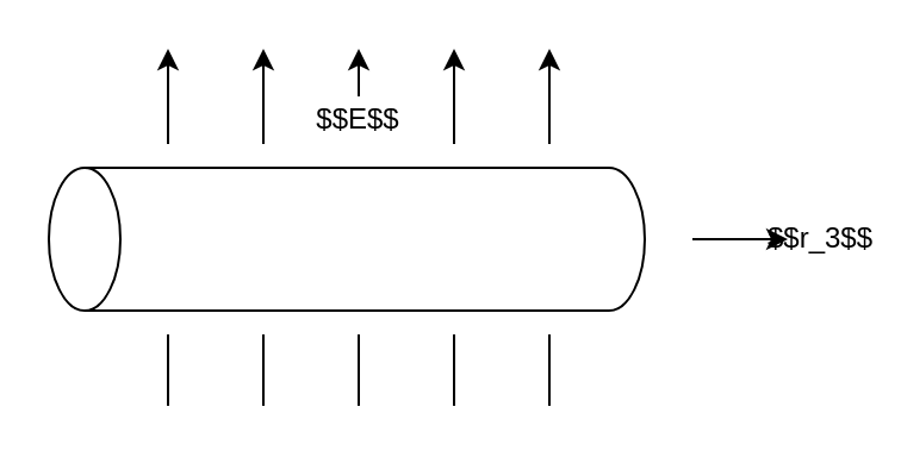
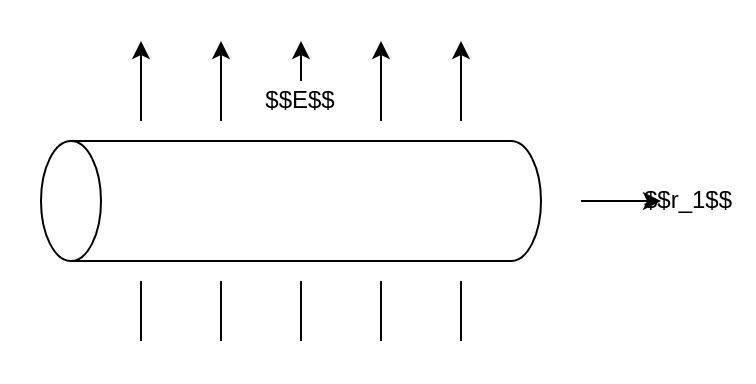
- <mxCell id="4" value="$$r_3$$" style="text;html=1;strokeColor=none;fillColor=none;align=center;verticalAlign=middle;whiteSpace=wrap;rounded=0;" vertex="1" parent="1"><mxGeometry x="332" y="90" width="24" height="20" as="geometry" /></mxCell>
+ <mxCell id="4" value="$$r_1$$" style="text;html=1;strokeColor=none;fillColor=none;align=center;verticalAlign=middle;whiteSpace=wrap;rounded=0;" vertex="1" parent="1"><mxGeometry x="332" y="90" width="24" height="20" as="geometry" /></mxCell>
